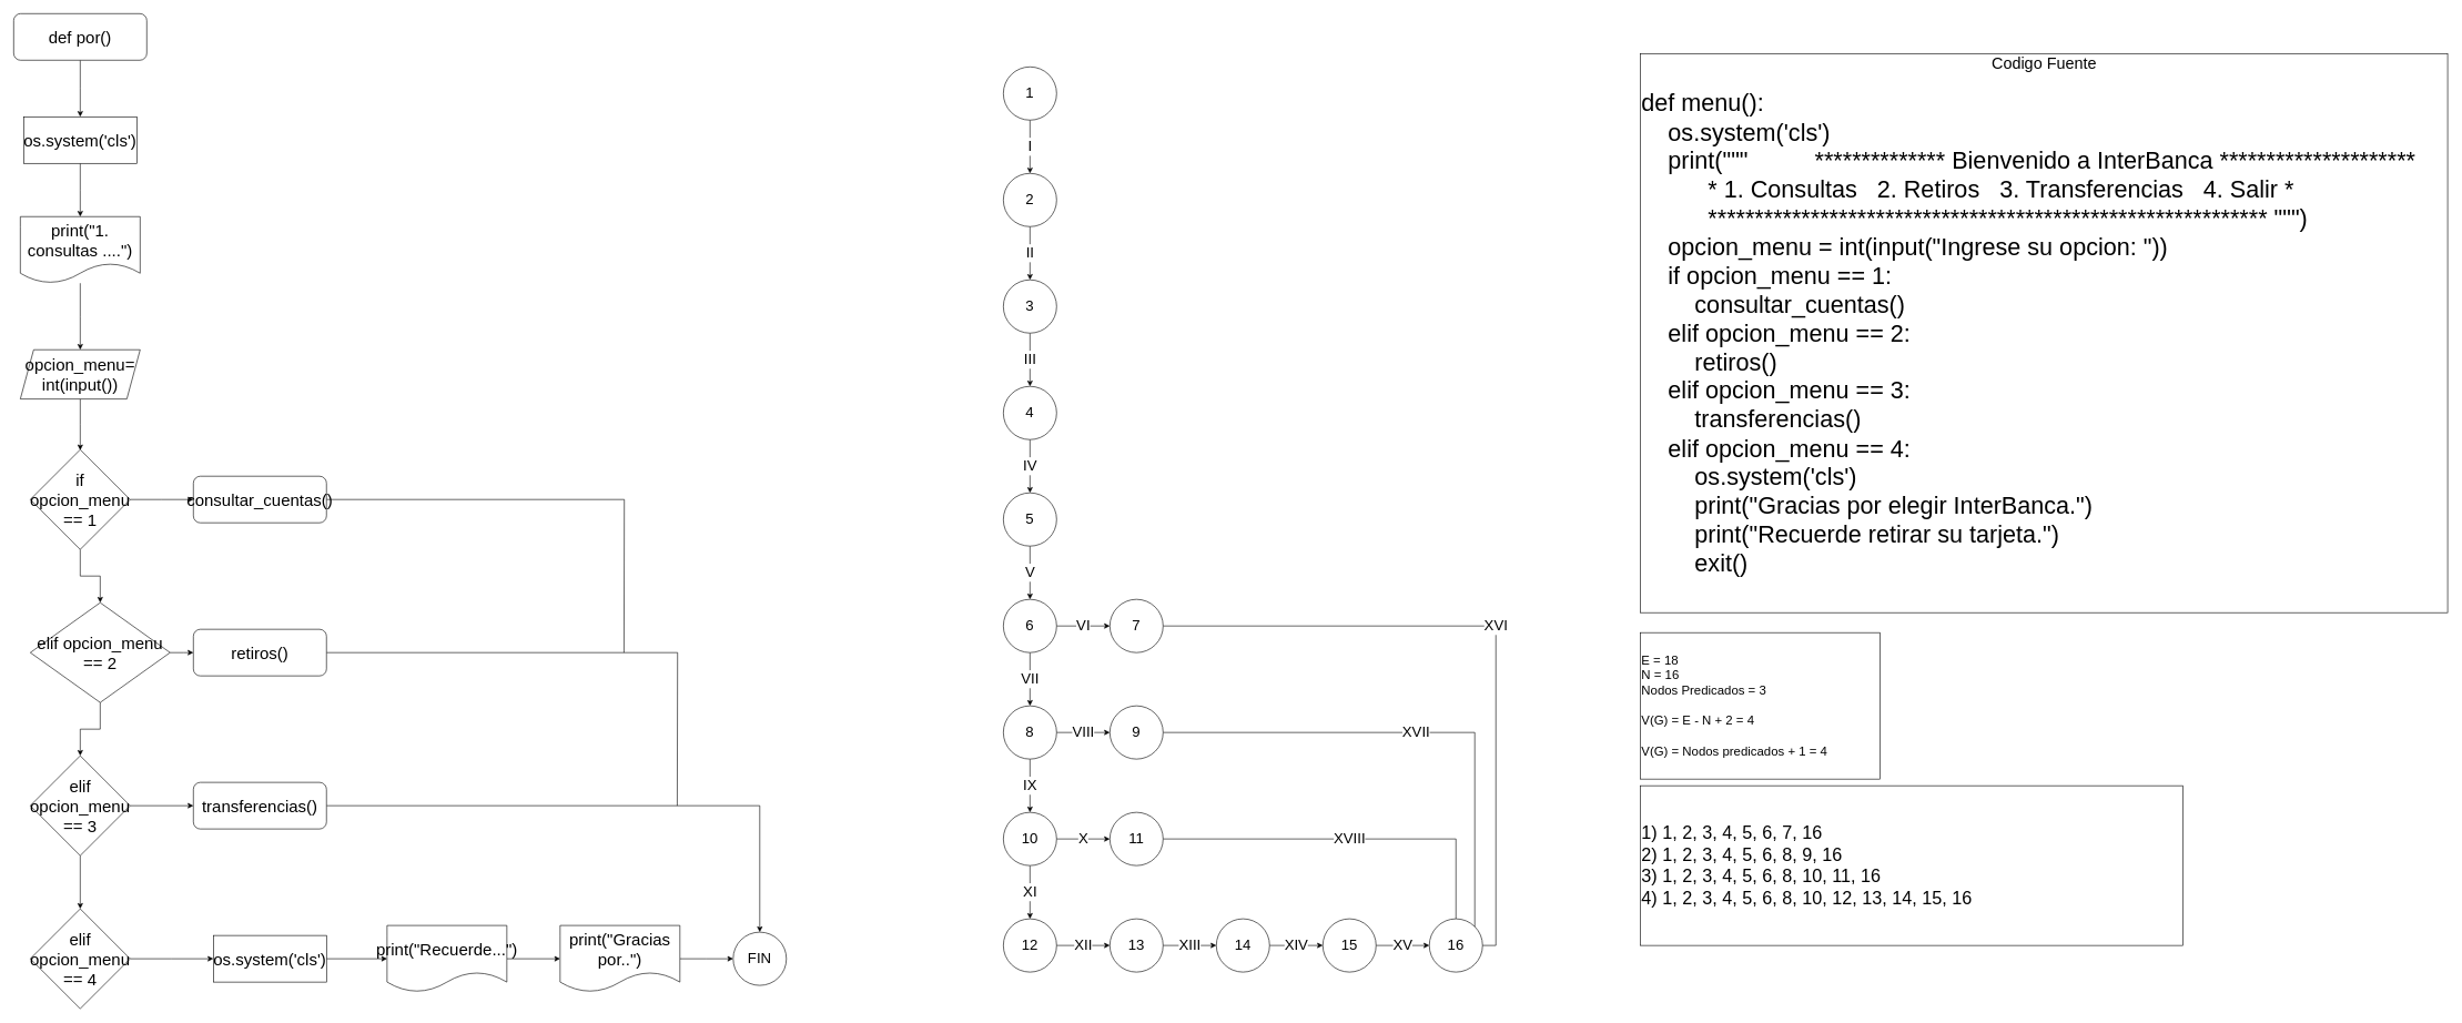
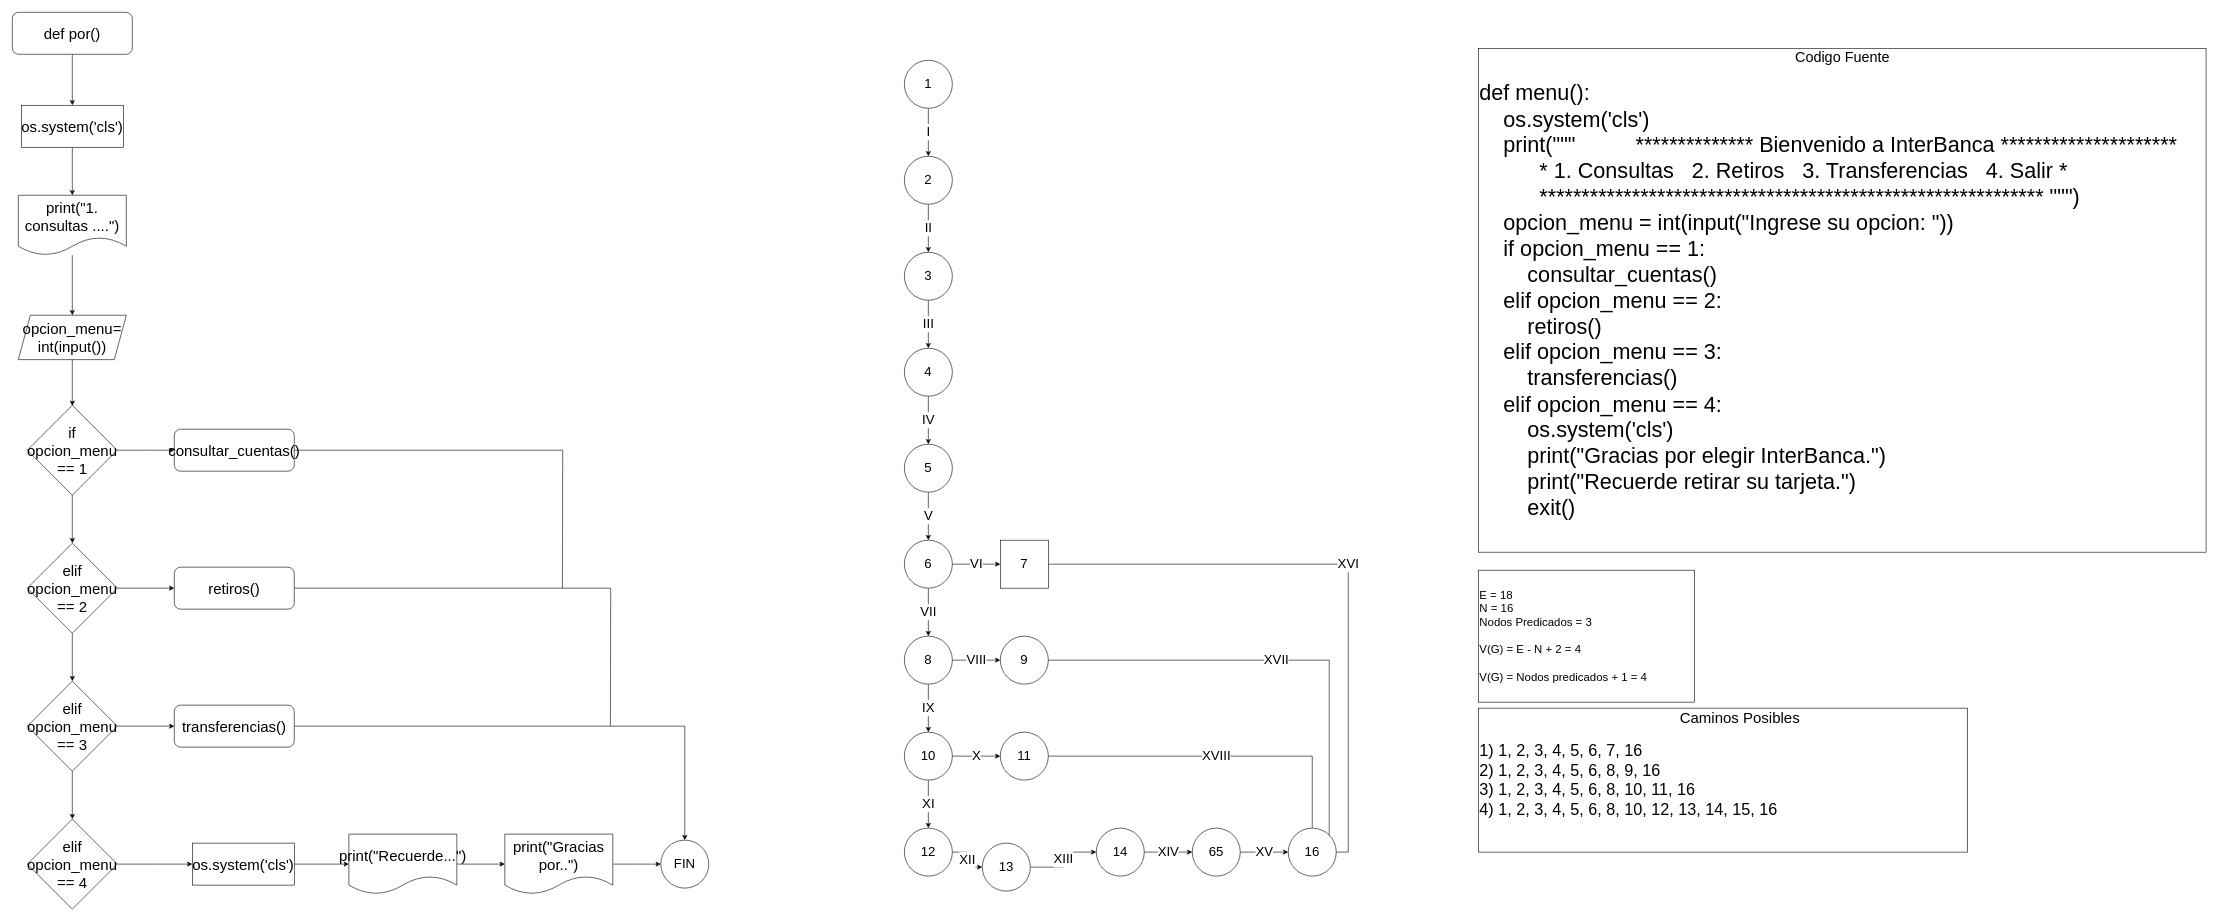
- <mxCell id="21" value="7" style="ellipse;whiteSpace=wrap;html=1;aspect=fixed;fontSize=22;" vertex="1" parent="1"><mxGeometry x="1667" y="900" width="80" height="80" as="geometry" /></mxCell>
+ <mxCell id="21" value="7" style="whiteSpace=wrap;html=1;aspect=fixed;fontSize=22;rounded=0;" vertex="1" parent="1"><mxGeometry x="1667" y="900" width="80" height="80" as="geometry" /></mxCell>
- <mxCell id="56" value="elif opcion_menu == 2" style="rhombus;whiteSpace=wrap;html=1;fontSize=25;" vertex="1" parent="1"><mxGeometry x="45" y="905" width="210" height="150" as="geometry" /></mxCell>
+ <mxCell id="56" value="elif opcion_menu == 2" style="rhombus;whiteSpace=wrap;html=1;fontSize=25;" vertex="1" parent="1"><mxGeometry x="45" y="905" width="150" height="150" as="geometry" /></mxCell>
+ <mxCell id="5" value="Caminos Posibles" style="text;html=1;strokeColor=none;fillColor=none;align=center;verticalAlign=middle;whiteSpace=wrap;rounded=0;fontSize=25;" vertex="1" parent="1"><mxGeometry x="2784.5" y="1180" width="230" height="30" as="geometry" /></mxCell>
- <mxCell id="35" value="13" style="ellipse;whiteSpace=wrap;html=1;aspect=fixed;fontSize=22;" vertex="1" parent="1"><mxGeometry x="1667" y="1380" width="80" height="80" as="geometry" /></mxCell>
+ <mxCell id="35" value="13" style="ellipse;whiteSpace=wrap;html=1;aspect=fixed;fontSize=22;" vertex="1" parent="1"><mxGeometry x="1637" y="1405" width="80" height="80" as="geometry" /></mxCell>
- <mxCell id="39" value="15" style="ellipse;whiteSpace=wrap;html=1;aspect=fixed;fontSize=22;" vertex="1" parent="1"><mxGeometry x="1987" y="1380" width="80" height="80" as="geometry" /></mxCell>
+ <mxCell id="39" value="65" style="ellipse;whiteSpace=wrap;html=1;aspect=fixed;fontSize=22;" vertex="1" parent="1"><mxGeometry x="1987" y="1380" width="80" height="80" as="geometry" /></mxCell>
